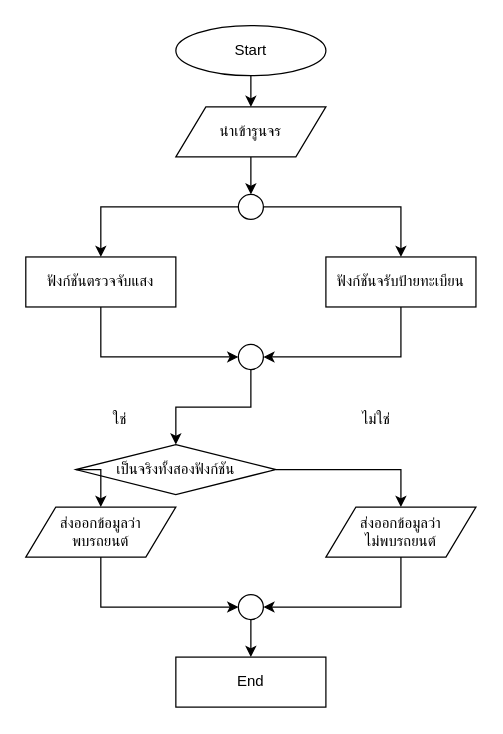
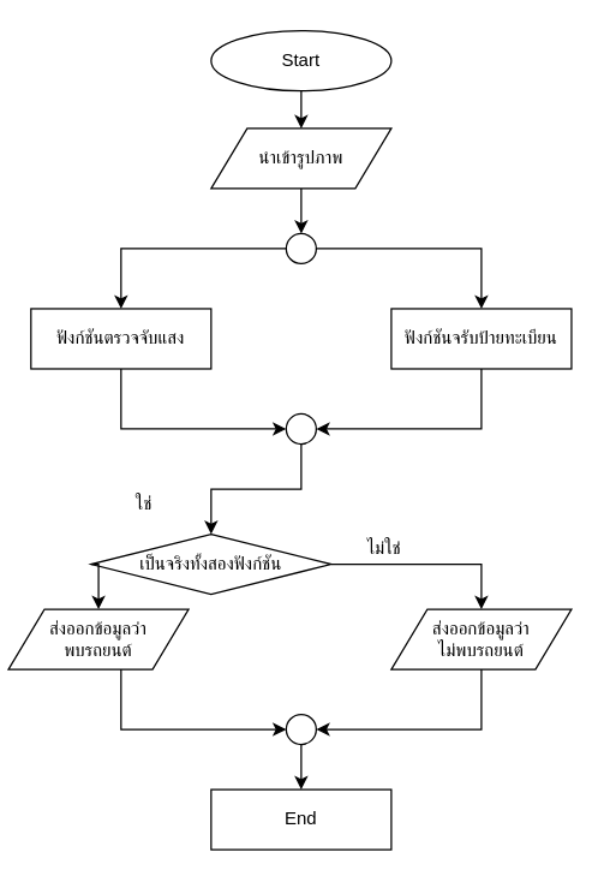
- <mxCell id="5" value="นำเข้ารูนจร" style="shape=parallelogram;perimeter=parallelogramPerimeter;whiteSpace=wrap;html=1;" vertex="1" parent="1"><mxGeometry x="140" y="85" width="120" height="40" as="geometry" /></mxCell>
+ <mxCell id="5" value="นำเข้ารูปภาพ" style="shape=parallelogram;perimeter=parallelogramPerimeter;whiteSpace=wrap;html=1;" vertex="1" parent="1"><mxGeometry x="140" y="85" width="120" height="40" as="geometry" /></mxCell>
- <mxCell id="26" value="ไม่ใช่" style="text;html=1;align=center;verticalAlign=middle;resizable=0;points=[];;autosize=1;" vertex="1" parent="1"><mxGeometry x="280" y="325" width="40" height="20" as="geometry" /></mxCell>
+ <mxCell id="26" value="ไม่ใช่" style="text;html=1;align=center;verticalAlign=middle;resizable=0;points=[];;autosize=1;" vertex="1" parent="1"><mxGeometry x="235" y="355" width="40" height="20" as="geometry" /></mxCell>
- <mxCell id="17" value="&lt;div&gt;ส่งออกข้อมูลว่า&lt;/div&gt;&lt;div&gt;พบรถยนต์&lt;/div&gt;" style="shape=parallelogram;perimeter=parallelogramPerimeter;whiteSpace=wrap;html=1;" vertex="1" parent="1"><mxGeometry x="20" y="405" width="120" height="40" as="geometry" /></mxCell>
+ <mxCell id="17" value="&lt;div&gt;ส่งออกข้อมูลว่า&lt;/div&gt;&lt;div&gt;พบรถยนต์&lt;/div&gt;" style="shape=parallelogram;perimeter=parallelogramPerimeter;whiteSpace=wrap;html=1;" vertex="1" parent="1"><mxGeometry x="5" y="405" width="120" height="40" as="geometry" /></mxCell>
